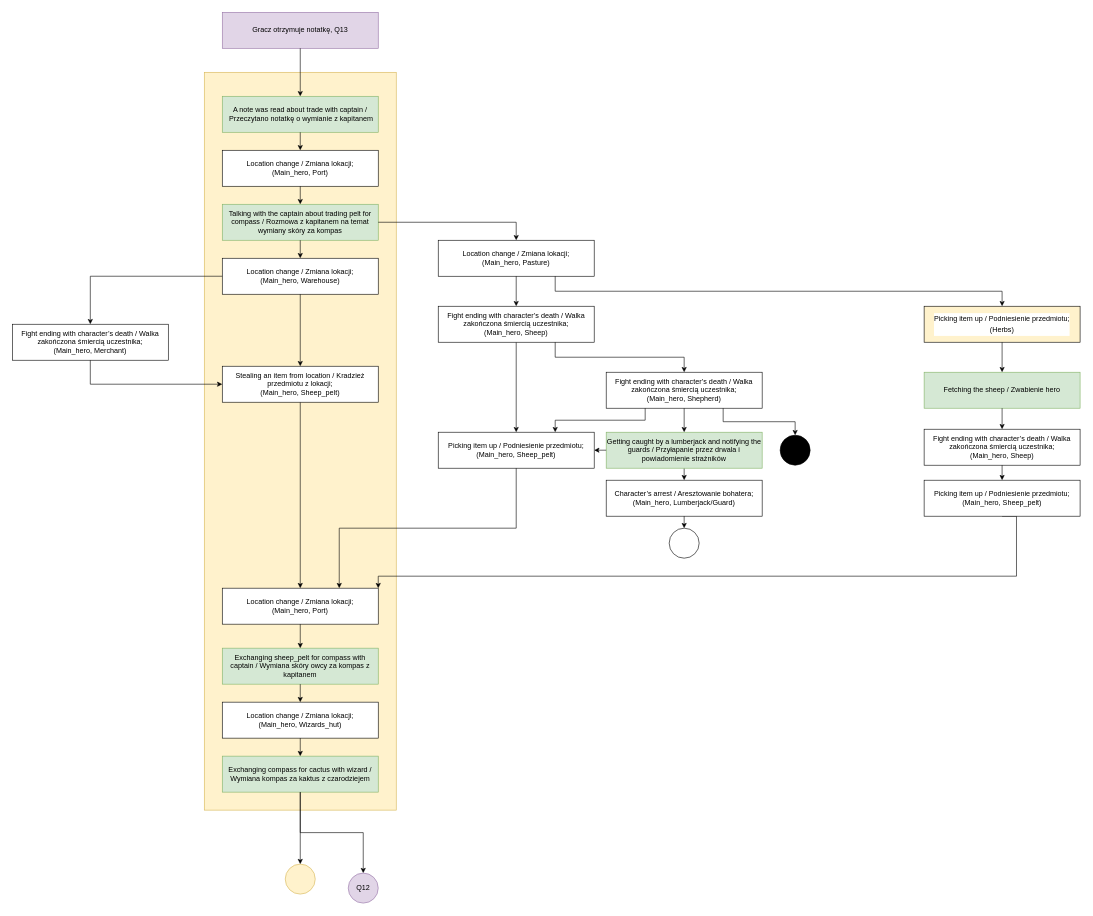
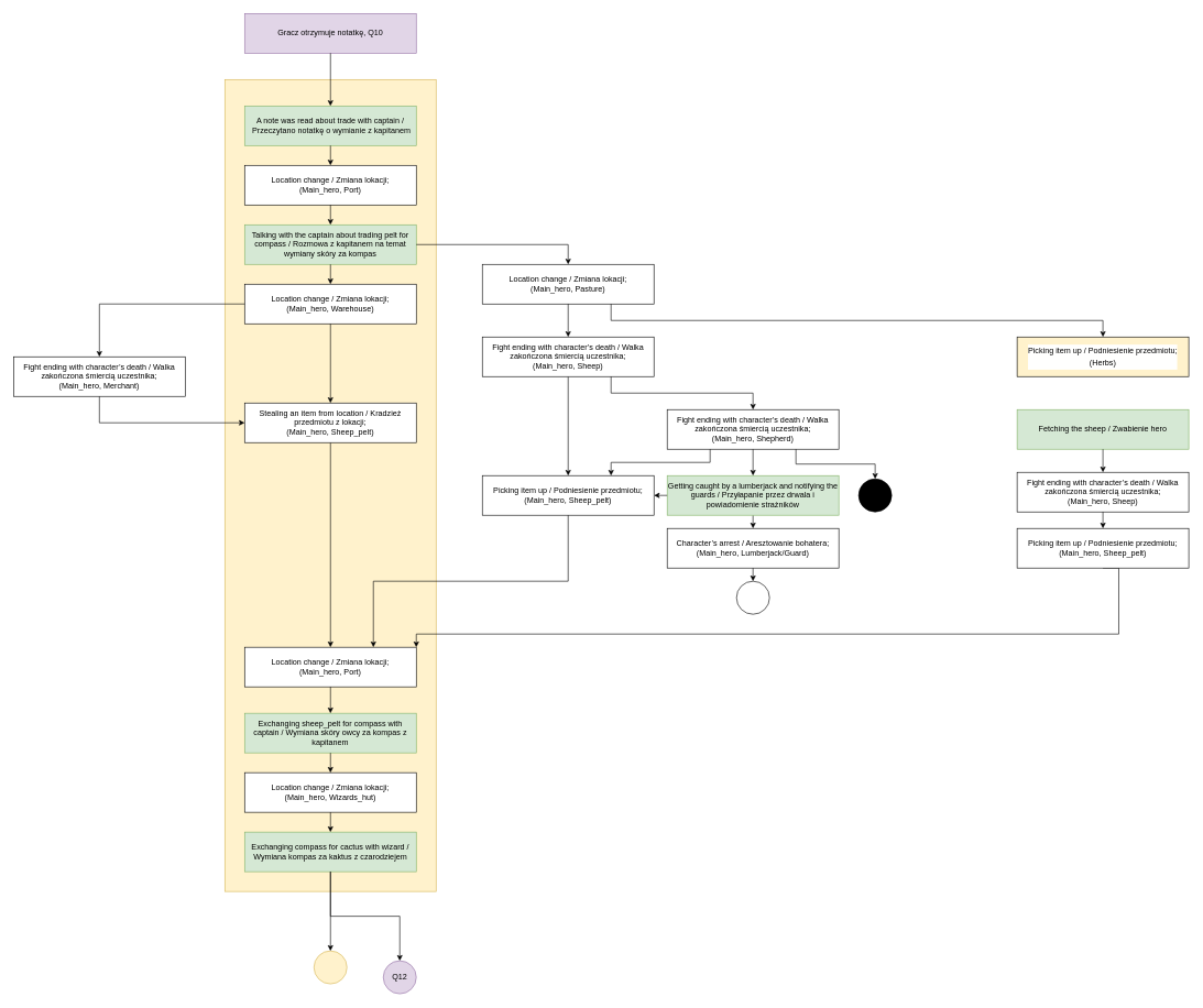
- <mxCell id="31" value="&lt;div style=&quot;&quot;&gt;&lt;font style=&quot;font-size: 12px;&quot;&gt;Gracz otrzymuje notatkę, Q13&lt;/font&gt;&lt;/div&gt;" style="rounded=0;whiteSpace=wrap;html=1;fillColor=#e1d5e7;strokeColor=#9673a6;" parent="1" vertex="1"><mxGeometry x="370" y="20" width="260" height="60" as="geometry" /></mxCell>
+ <mxCell id="31" value="&lt;div style=&quot;&quot;&gt;&lt;font style=&quot;font-size: 12px;&quot;&gt;Gracz otrzymuje notatkę, Q10&lt;/font&gt;&lt;/div&gt;" style="rounded=0;whiteSpace=wrap;html=1;fillColor=#e1d5e7;strokeColor=#9673a6;" parent="1" vertex="1"><mxGeometry x="370" y="20" width="260" height="60" as="geometry" /></mxCell>
- <mxCell id="50" value="" style="endArrow=classic;html=1;rounded=0;fontFamily=Helvetica;fontSize=12;exitX=0.5;exitY=1;exitDx=0;exitDy=0;entryX=0.5;entryY=0;entryDx=0;entryDy=0;" parent="1" source="48" target="14" edge="1"><mxGeometry width="50" height="50" relative="1" as="geometry"><mxPoint x="1466" y="660" as="sourcePoint" /><mxPoint x="1516" y="610" as="targetPoint" /></mxGeometry></mxCell>
